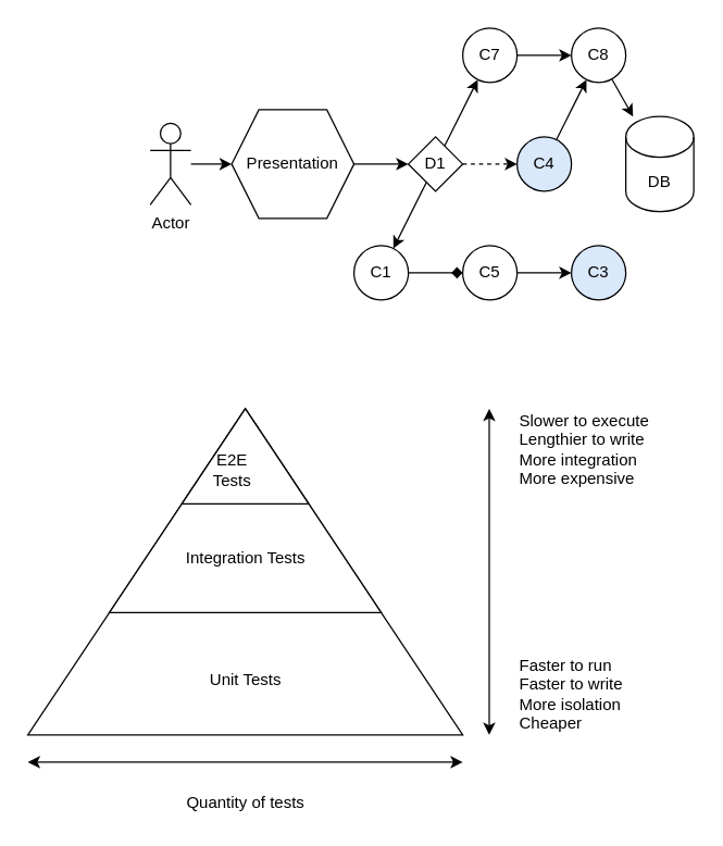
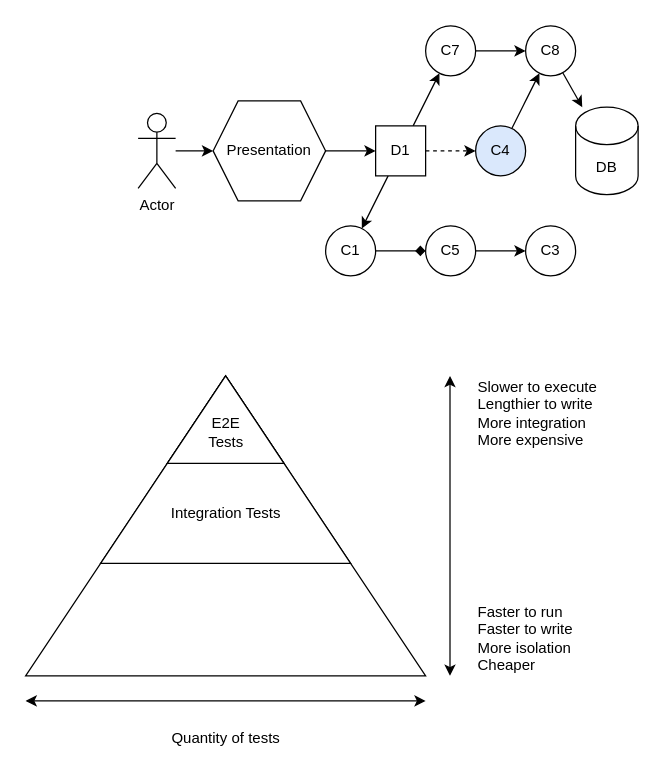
- <mxCell id="19" value="D1" style="rhombus;whiteSpace=wrap;html=1;" parent="1" vertex="1"><mxGeometry x="300" y="100" width="40" height="40" as="geometry" /></mxCell>
+ <mxCell id="19" value="D1" style="whiteSpace=wrap;html=1;rounded=0;" parent="1" vertex="1"><mxGeometry x="300" y="100" width="40" height="40" as="geometry" /></mxCell>
- <mxCell id="7" value="C3" style="ellipse;whiteSpace=wrap;html=1;aspect=fixed;fillColor=#dae8fc;" parent="1" vertex="1"><mxGeometry x="420" y="180" width="40" height="40" as="geometry" /></mxCell>
+ <mxCell id="7" value="C3" style="ellipse;whiteSpace=wrap;html=1;aspect=fixed;" parent="1" vertex="1"><mxGeometry x="420" y="180" width="40" height="40" as="geometry" /></mxCell>
- <mxCell id="25" value="E2E&lt;br&gt;Tests" style="text;html=1;align=center;verticalAlign=middle;resizable=0;points=[];autosize=1;strokeColor=none;fillColor=none;" vertex="1" parent="1"><mxGeometry x="150" y="330" width="40" height="30" as="geometry" /></mxCell>
+ <mxCell id="25" value="E2E&lt;br&gt;Tests" style="text;html=1;align=center;verticalAlign=middle;resizable=0;points=[];autosize=1;strokeColor=none;fillColor=none;" vertex="1" parent="1"><mxGeometry x="160" y="330" width="40" height="30" as="geometry" /></mxCell>
- <mxCell id="27" value="Unit Tests" style="text;html=1;align=center;verticalAlign=middle;resizable=0;points=[];autosize=1;strokeColor=none;fillColor=none;" vertex="1" parent="1"><mxGeometry x="145" y="490" width="70" height="20" as="geometry" /></mxCell>
